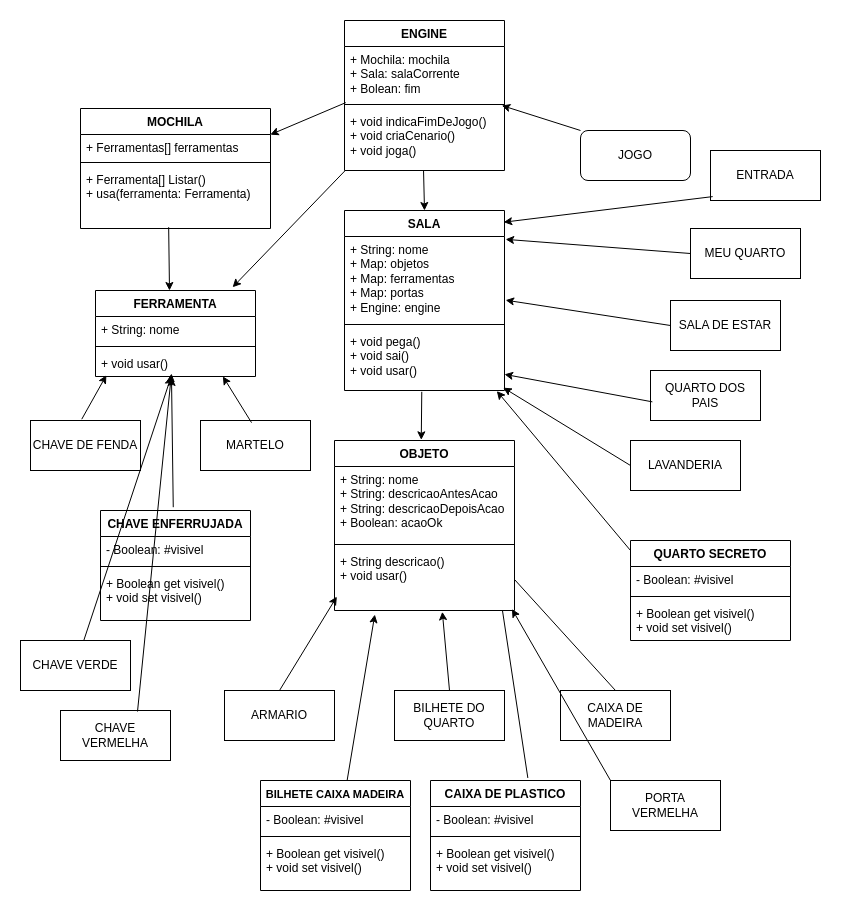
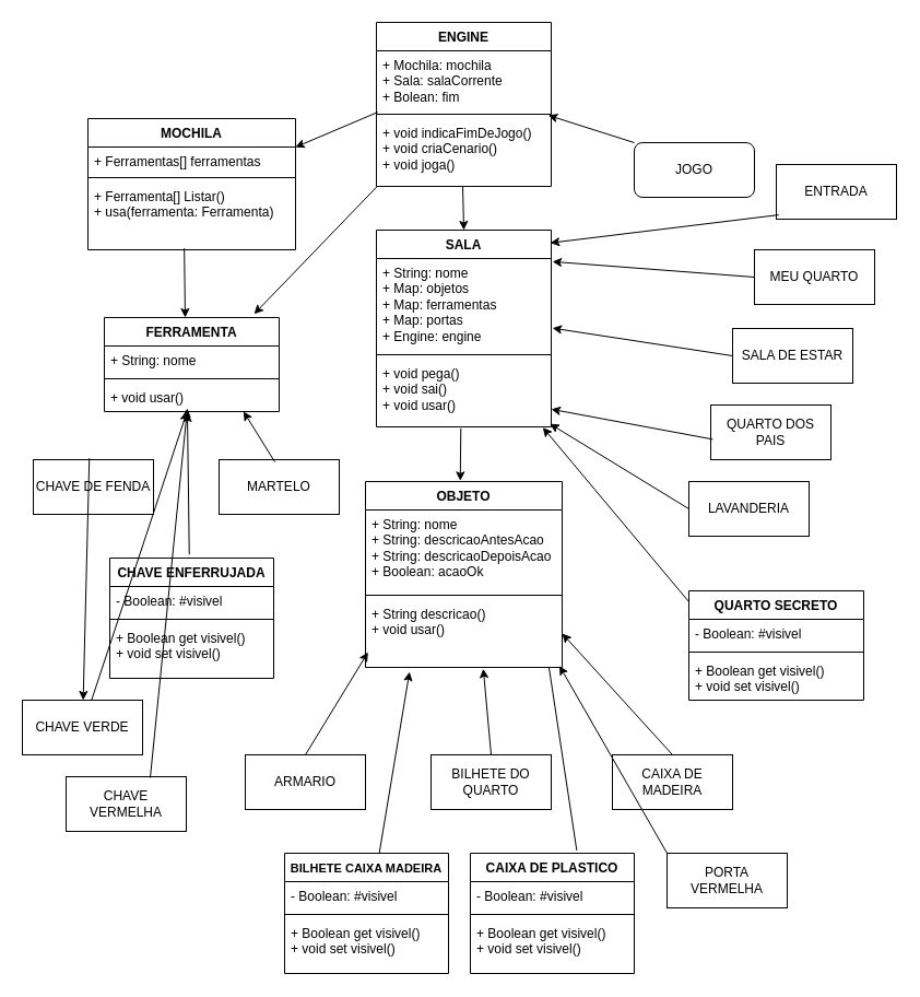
- <mxCell id="35" value="" style="endArrow=classic;html=1;rounded=0;exitX=0.466;exitY=-0.026;exitDx=0;exitDy=0;exitPerimeter=0;entryX=0.068;entryY=0.951;entryDx=0;entryDy=0;entryPerimeter=0;" parent="1" source="33" target="19" edge="1"><mxGeometry width="50" height="50" relative="1" as="geometry"><mxPoint x="120" y="570" as="sourcePoint" /><mxPoint x="170" y="520" as="targetPoint" /></mxGeometry></mxCell>
+ <mxCell id="35" value="" style="endArrow=classic;html=1;rounded=0;exitX=0.466;exitY=-0.026;exitDx=0;exitDy=0;exitPerimeter=0;" parent="1" source="33" target="62" edge="1"><mxGeometry width="50" height="50" relative="1" as="geometry"><mxPoint x="120" y="570" as="sourcePoint" /><mxPoint x="170" y="520" as="targetPoint" /></mxGeometry></mxCell>
- <mxCell id="53" value="" style="endArrow=none;html=1;rounded=0;exitX=0.5;exitY=0;exitDx=0;exitDy=0;entryX=1;entryY=0.5;entryDx=0;entryDy=0;" parent="1" source="40" target="27" edge="1"><mxGeometry width="50" height="50" relative="1" as="geometry"><mxPoint x="660" y="830" as="sourcePoint" /><mxPoint x="687" y="664" as="targetPoint" /></mxGeometry></mxCell>
+ <mxCell id="53" value="" style="endArrow=classic;html=1;rounded=0;exitX=0.5;exitY=0;exitDx=0;exitDy=0;entryX=1;entryY=0.5;entryDx=0;entryDy=0;" parent="1" source="40" target="27" edge="1"><mxGeometry width="50" height="50" relative="1" as="geometry"><mxPoint x="660" y="830" as="sourcePoint" /><mxPoint x="687" y="664" as="targetPoint" /></mxGeometry></mxCell>
